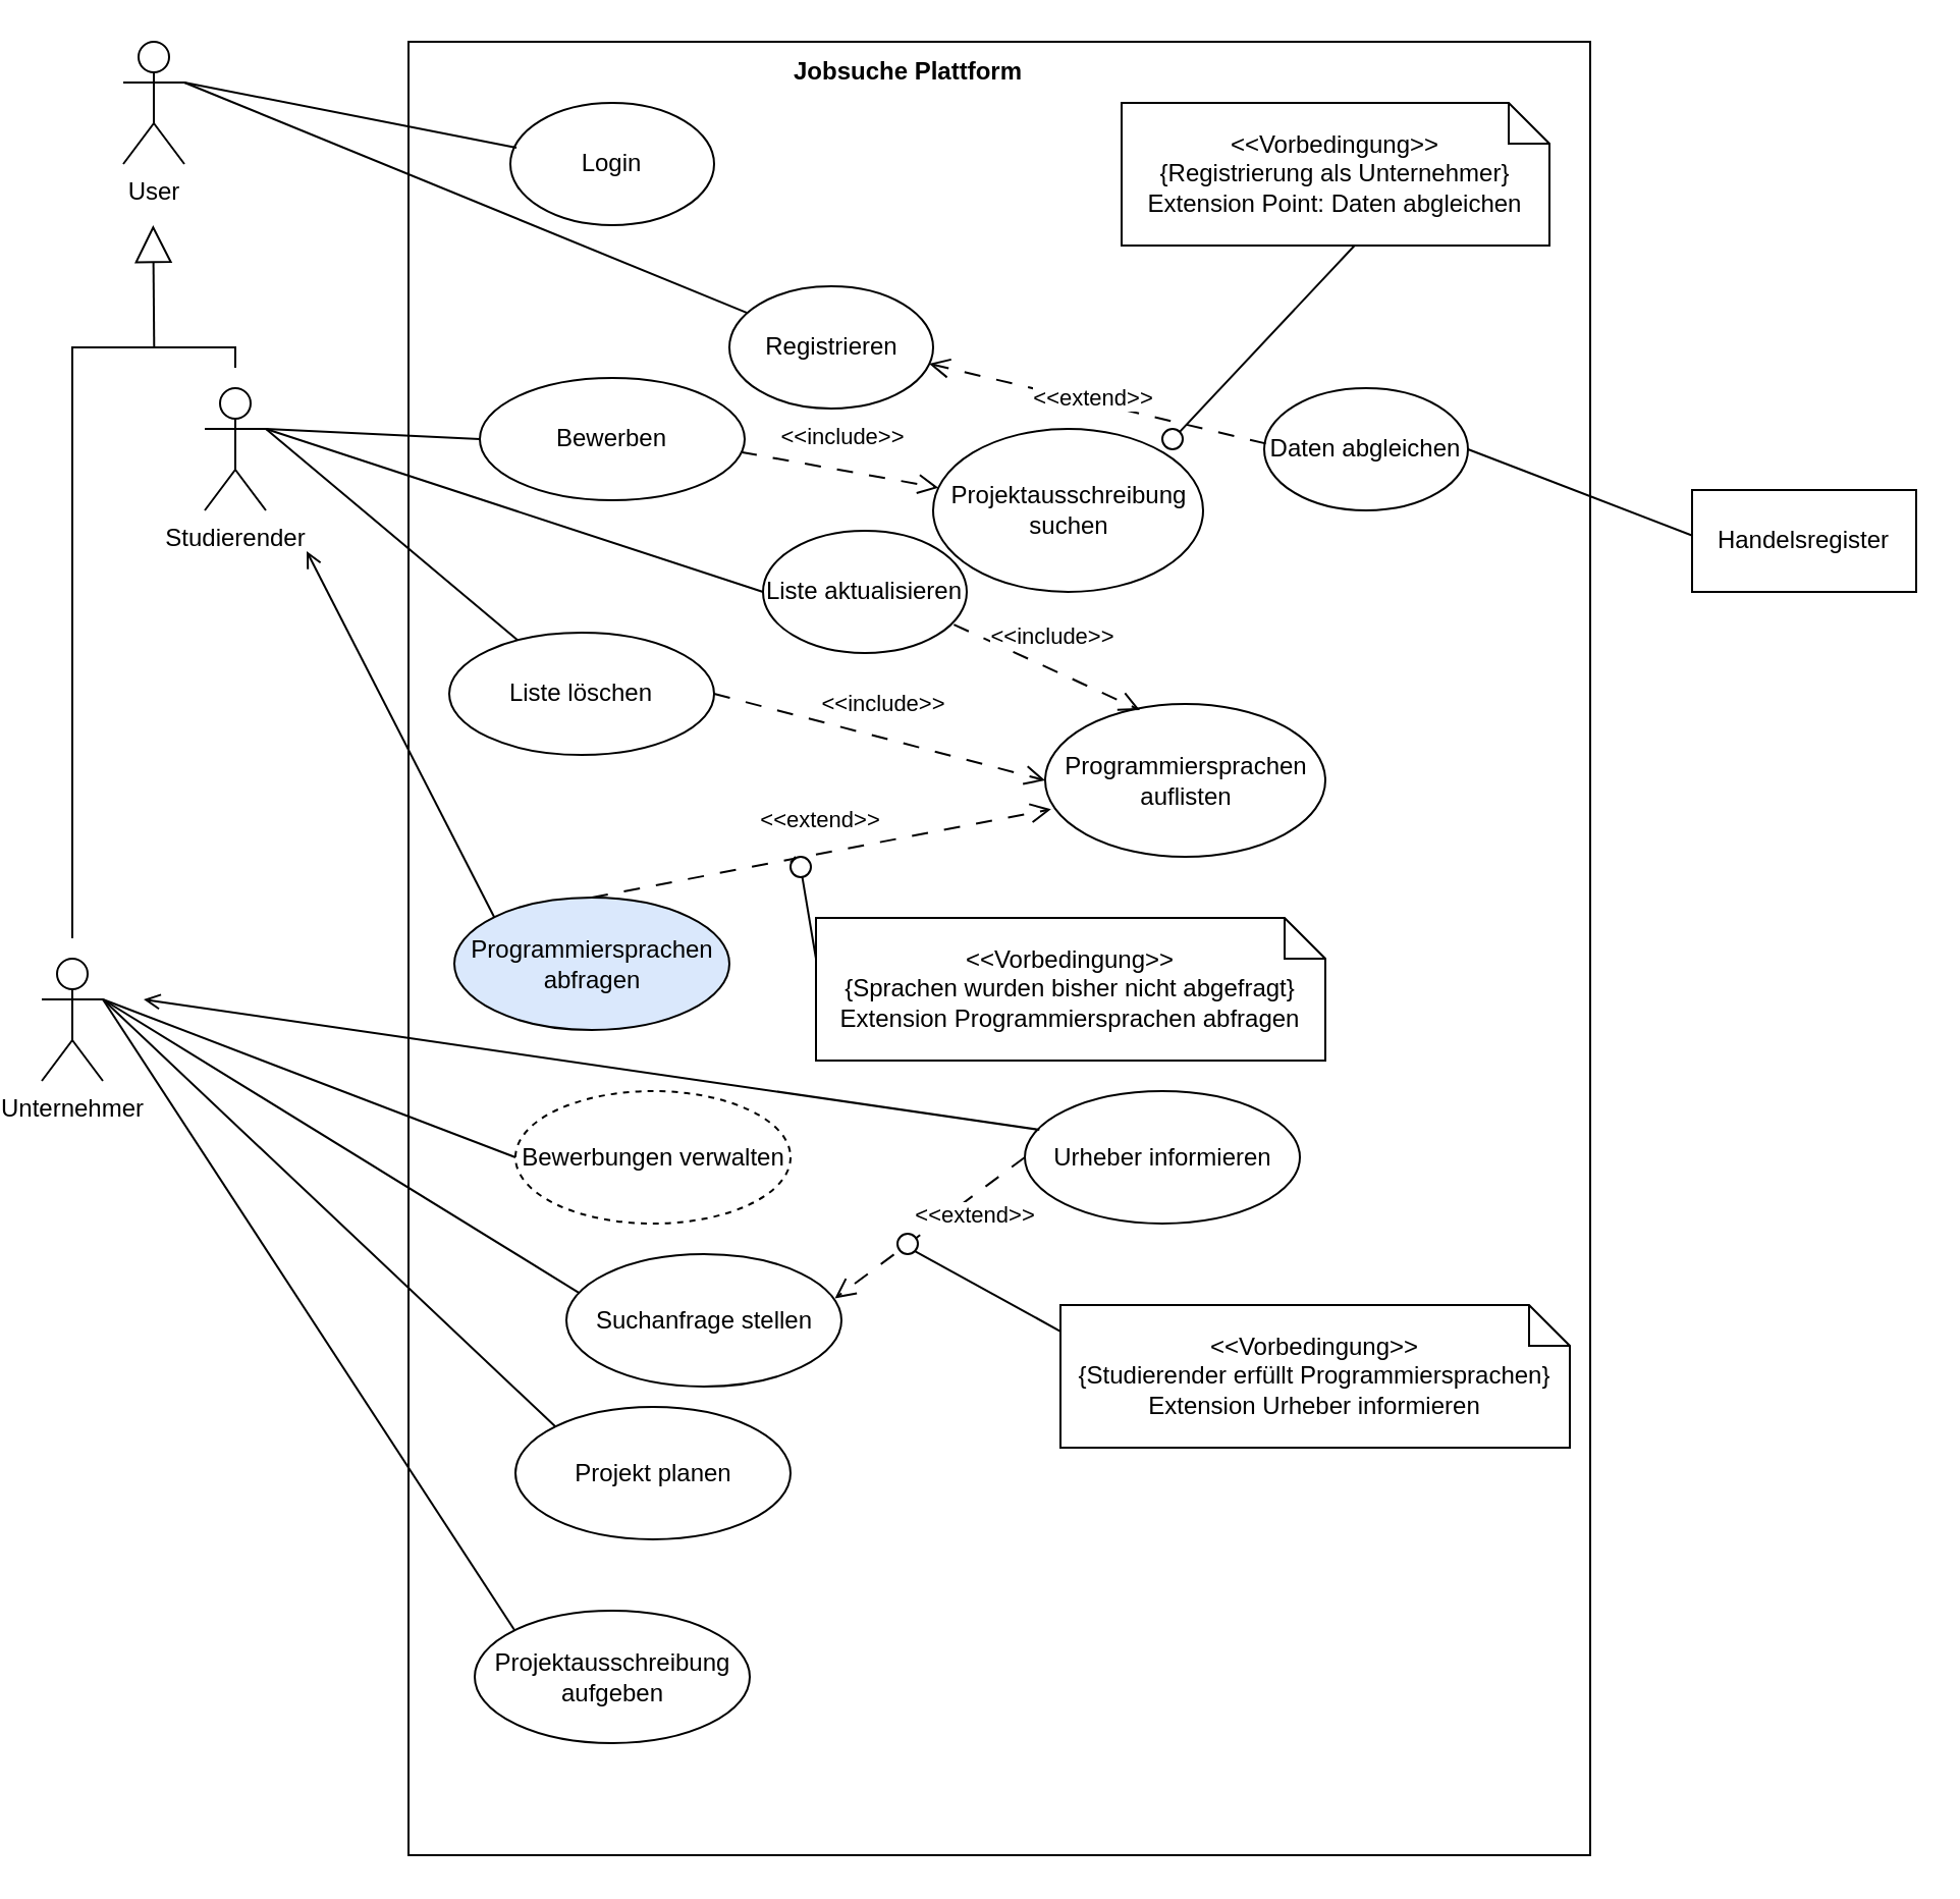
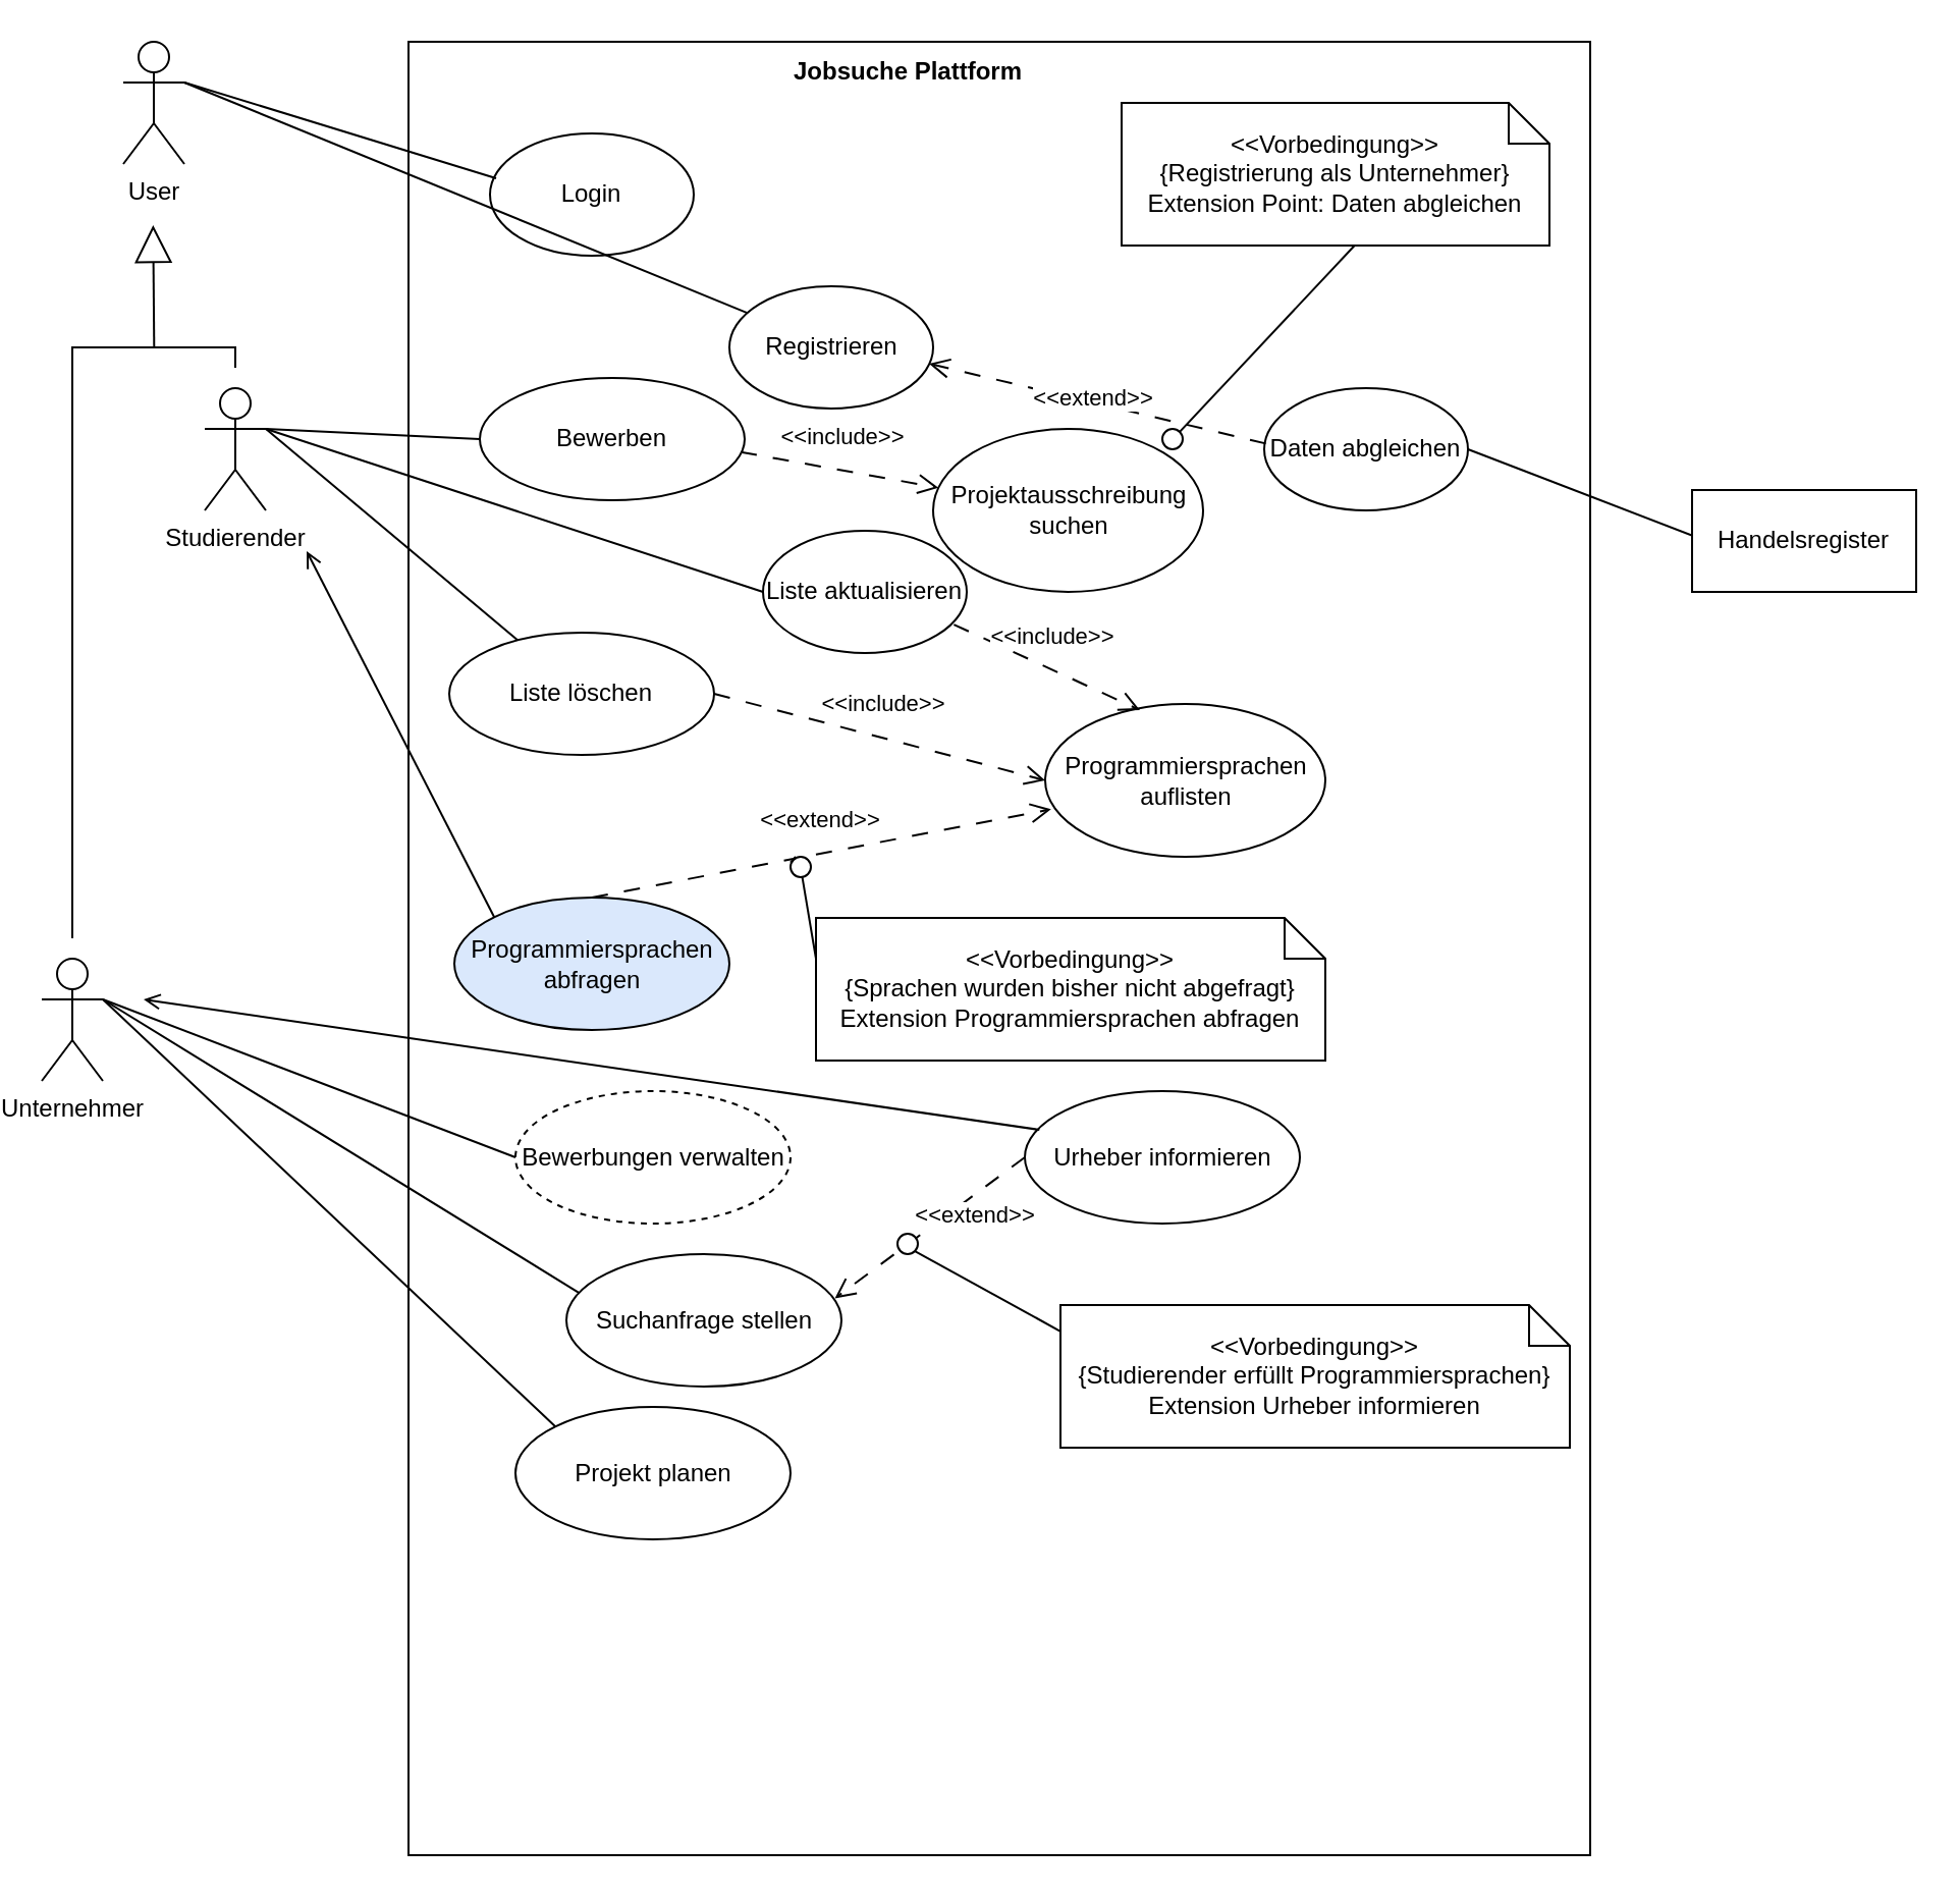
- <mxCell id="9" value="Login" style="ellipse;whiteSpace=wrap;html=1;" parent="1" vertex="1"><mxGeometry x="250" y="50" width="100" height="60" as="geometry" /></mxCell>
+ <mxCell id="9" value="Login" style="ellipse;whiteSpace=wrap;html=1;" parent="1" vertex="1"><mxGeometry x="240" y="65" width="100" height="60" as="geometry" /></mxCell>
- <mxCell id="30" value="" style="endArrow=none;html=1;rounded=0;exitX=1;exitY=0.333;exitDx=0;exitDy=0;exitPerimeter=0;entryX=0;entryY=0;entryDx=0;entryDy=0;" parent="1" source="6" target="29" edge="1"><mxGeometry width="50" height="50" relative="1" as="geometry"><mxPoint x="240" y="280" as="sourcePoint" /><mxPoint x="365" y="356" as="targetPoint" /></mxGeometry></mxCell>
- <mxCell id="29" value="Projektausschreibung aufgeben" style="ellipse;whiteSpace=wrap;html=1;" parent="1" vertex="1"><mxGeometry x="232.5" y="790" width="135" height="65" as="geometry" /></mxCell>
